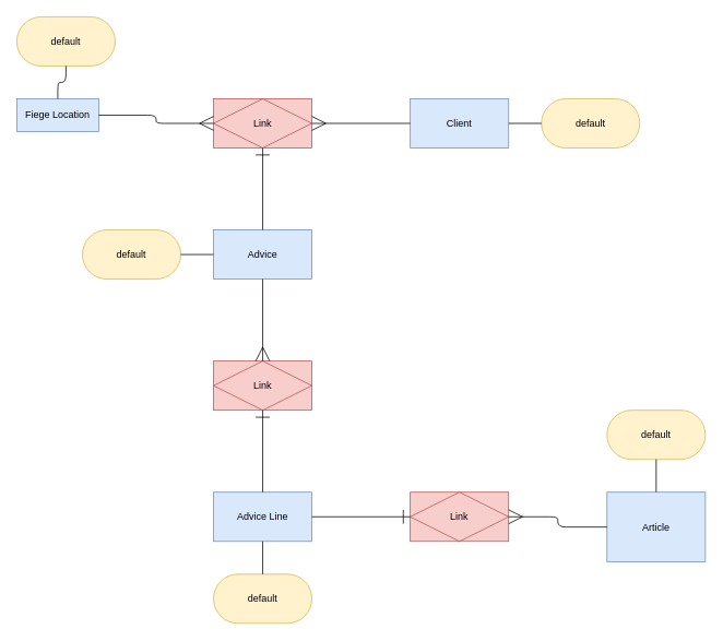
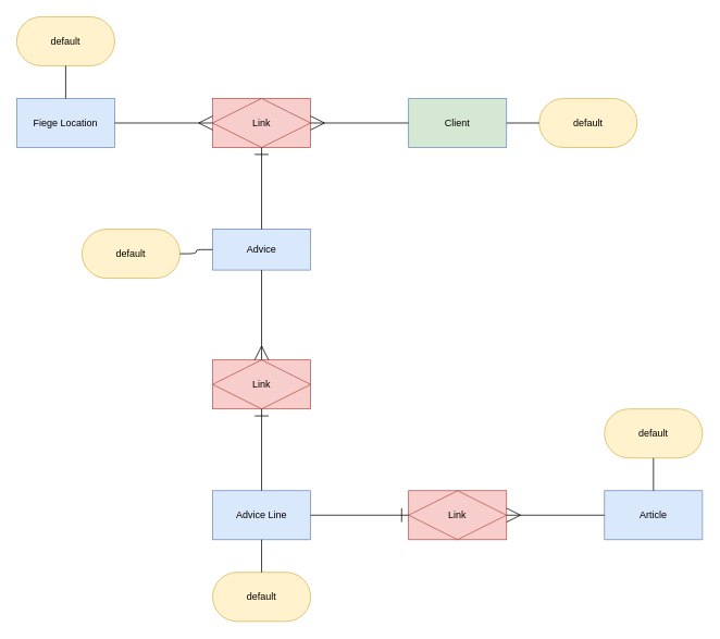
- <mxCell id="5" value="Fiege Location" style="rounded=0;whiteSpace=wrap;html=1;fillColor=#dae8fc;strokeColor=#6c8ebf;" vertex="1" parent="1"><mxGeometry x="20" y="120" width="100" height="40" as="geometry" /></mxCell>
+ <mxCell id="5" value="Fiege Location" style="rounded=0;whiteSpace=wrap;html=1;fillColor=#dae8fc;strokeColor=#6c8ebf;" vertex="1" parent="1"><mxGeometry x="20" y="120" width="120" height="60" as="geometry" /></mxCell>
- <mxCell id="2" value="Client" style="rounded=0;whiteSpace=wrap;html=1;fillColor=#dae8fc;strokeColor=#6c8ebf;" vertex="1" parent="1"><mxGeometry x="500" y="120" width="120" height="60" as="geometry" /></mxCell>
+ <mxCell id="2" value="Client" style="rounded=0;whiteSpace=wrap;html=1;fillColor=#d5e8d4;strokeColor=#6c8ebf;" vertex="1" parent="1"><mxGeometry x="500" y="120" width="120" height="60" as="geometry" /></mxCell>
- <mxCell id="8" value="Advice" style="rounded=0;whiteSpace=wrap;html=1;fillColor=#dae8fc;strokeColor=#6c8ebf;" vertex="1" parent="1"><mxGeometry x="260" y="280" width="120" height="60" as="geometry" /></mxCell>
+ <mxCell id="8" value="Advice" style="rounded=0;whiteSpace=wrap;html=1;fillColor=#dae8fc;strokeColor=#6c8ebf;" vertex="1" parent="1"><mxGeometry x="260" y="280" width="120" height="50" as="geometry" /></mxCell>
- <mxCell id="21" value="Article" style="rounded=0;whiteSpace=wrap;html=1;fillColor=#dae8fc;strokeColor=#6c8ebf;" vertex="1" parent="1"><mxGeometry x="740" y="600" width="120" height="85" as="geometry" /></mxCell>
+ <mxCell id="21" value="Article" style="rounded=0;whiteSpace=wrap;html=1;fillColor=#dae8fc;strokeColor=#6c8ebf;" vertex="1" parent="1"><mxGeometry x="740" y="600" width="120" height="60" as="geometry" /></mxCell>
